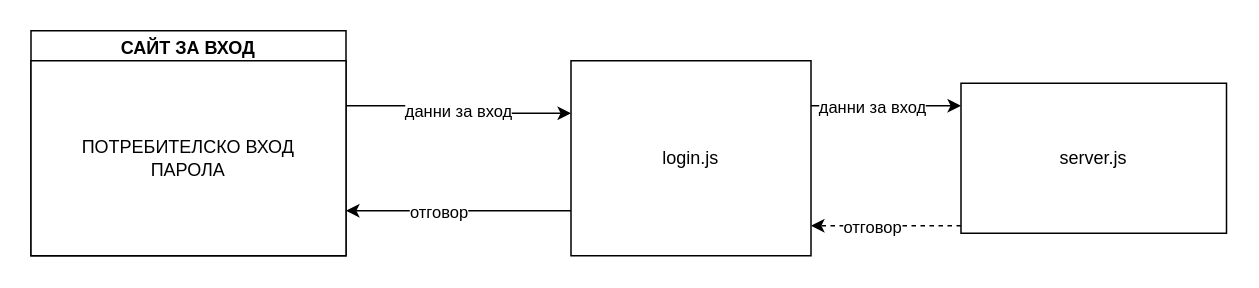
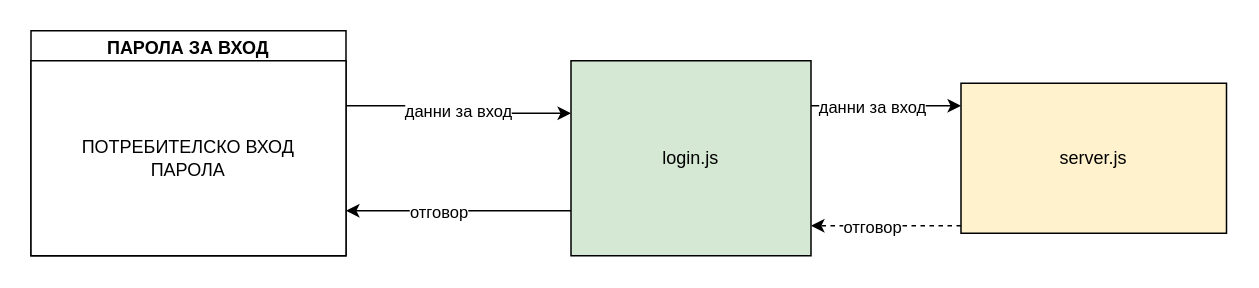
- <mxCell id="2" value="САЙТ ЗА ВХОД" style="swimlane;whiteSpace=wrap;html=1;" vertex="1" parent="1"><mxGeometry x="20" y="20" width="210" height="150" as="geometry"><mxRectangle x="10" y="10" width="130" height="30" as="alternateBounds" /></mxGeometry></mxCell>
+ <mxCell id="2" value="ПАРОЛА ЗА ВХОД" style="swimlane;whiteSpace=wrap;html=1;" vertex="1" parent="1"><mxGeometry x="20" y="20" width="210" height="150" as="geometry"><mxRectangle x="10" y="10" width="130" height="30" as="alternateBounds" /></mxGeometry></mxCell>
- <mxCell id="8" value="login.js" style="rounded=0;whiteSpace=wrap;html=1;" vertex="1" parent="1"><mxGeometry x="380" y="40" width="160" height="130" as="geometry" /></mxCell>
+ <mxCell id="8" value="login.js" style="rounded=0;whiteSpace=wrap;html=1;fillColor=#d5e8d4;" vertex="1" parent="1"><mxGeometry x="380" y="40" width="160" height="130" as="geometry" /></mxCell>
- <mxCell id="13" value="server.js" style="whiteSpace=wrap;html=1;rounded=0;" vertex="1" parent="1"><mxGeometry x="640" y="55" width="177" height="100" as="geometry" /></mxCell>
+ <mxCell id="13" value="server.js" style="whiteSpace=wrap;html=1;rounded=0;fillColor=#fff2cc;" vertex="1" parent="1"><mxGeometry x="640" y="55" width="177" height="100" as="geometry" /></mxCell>
